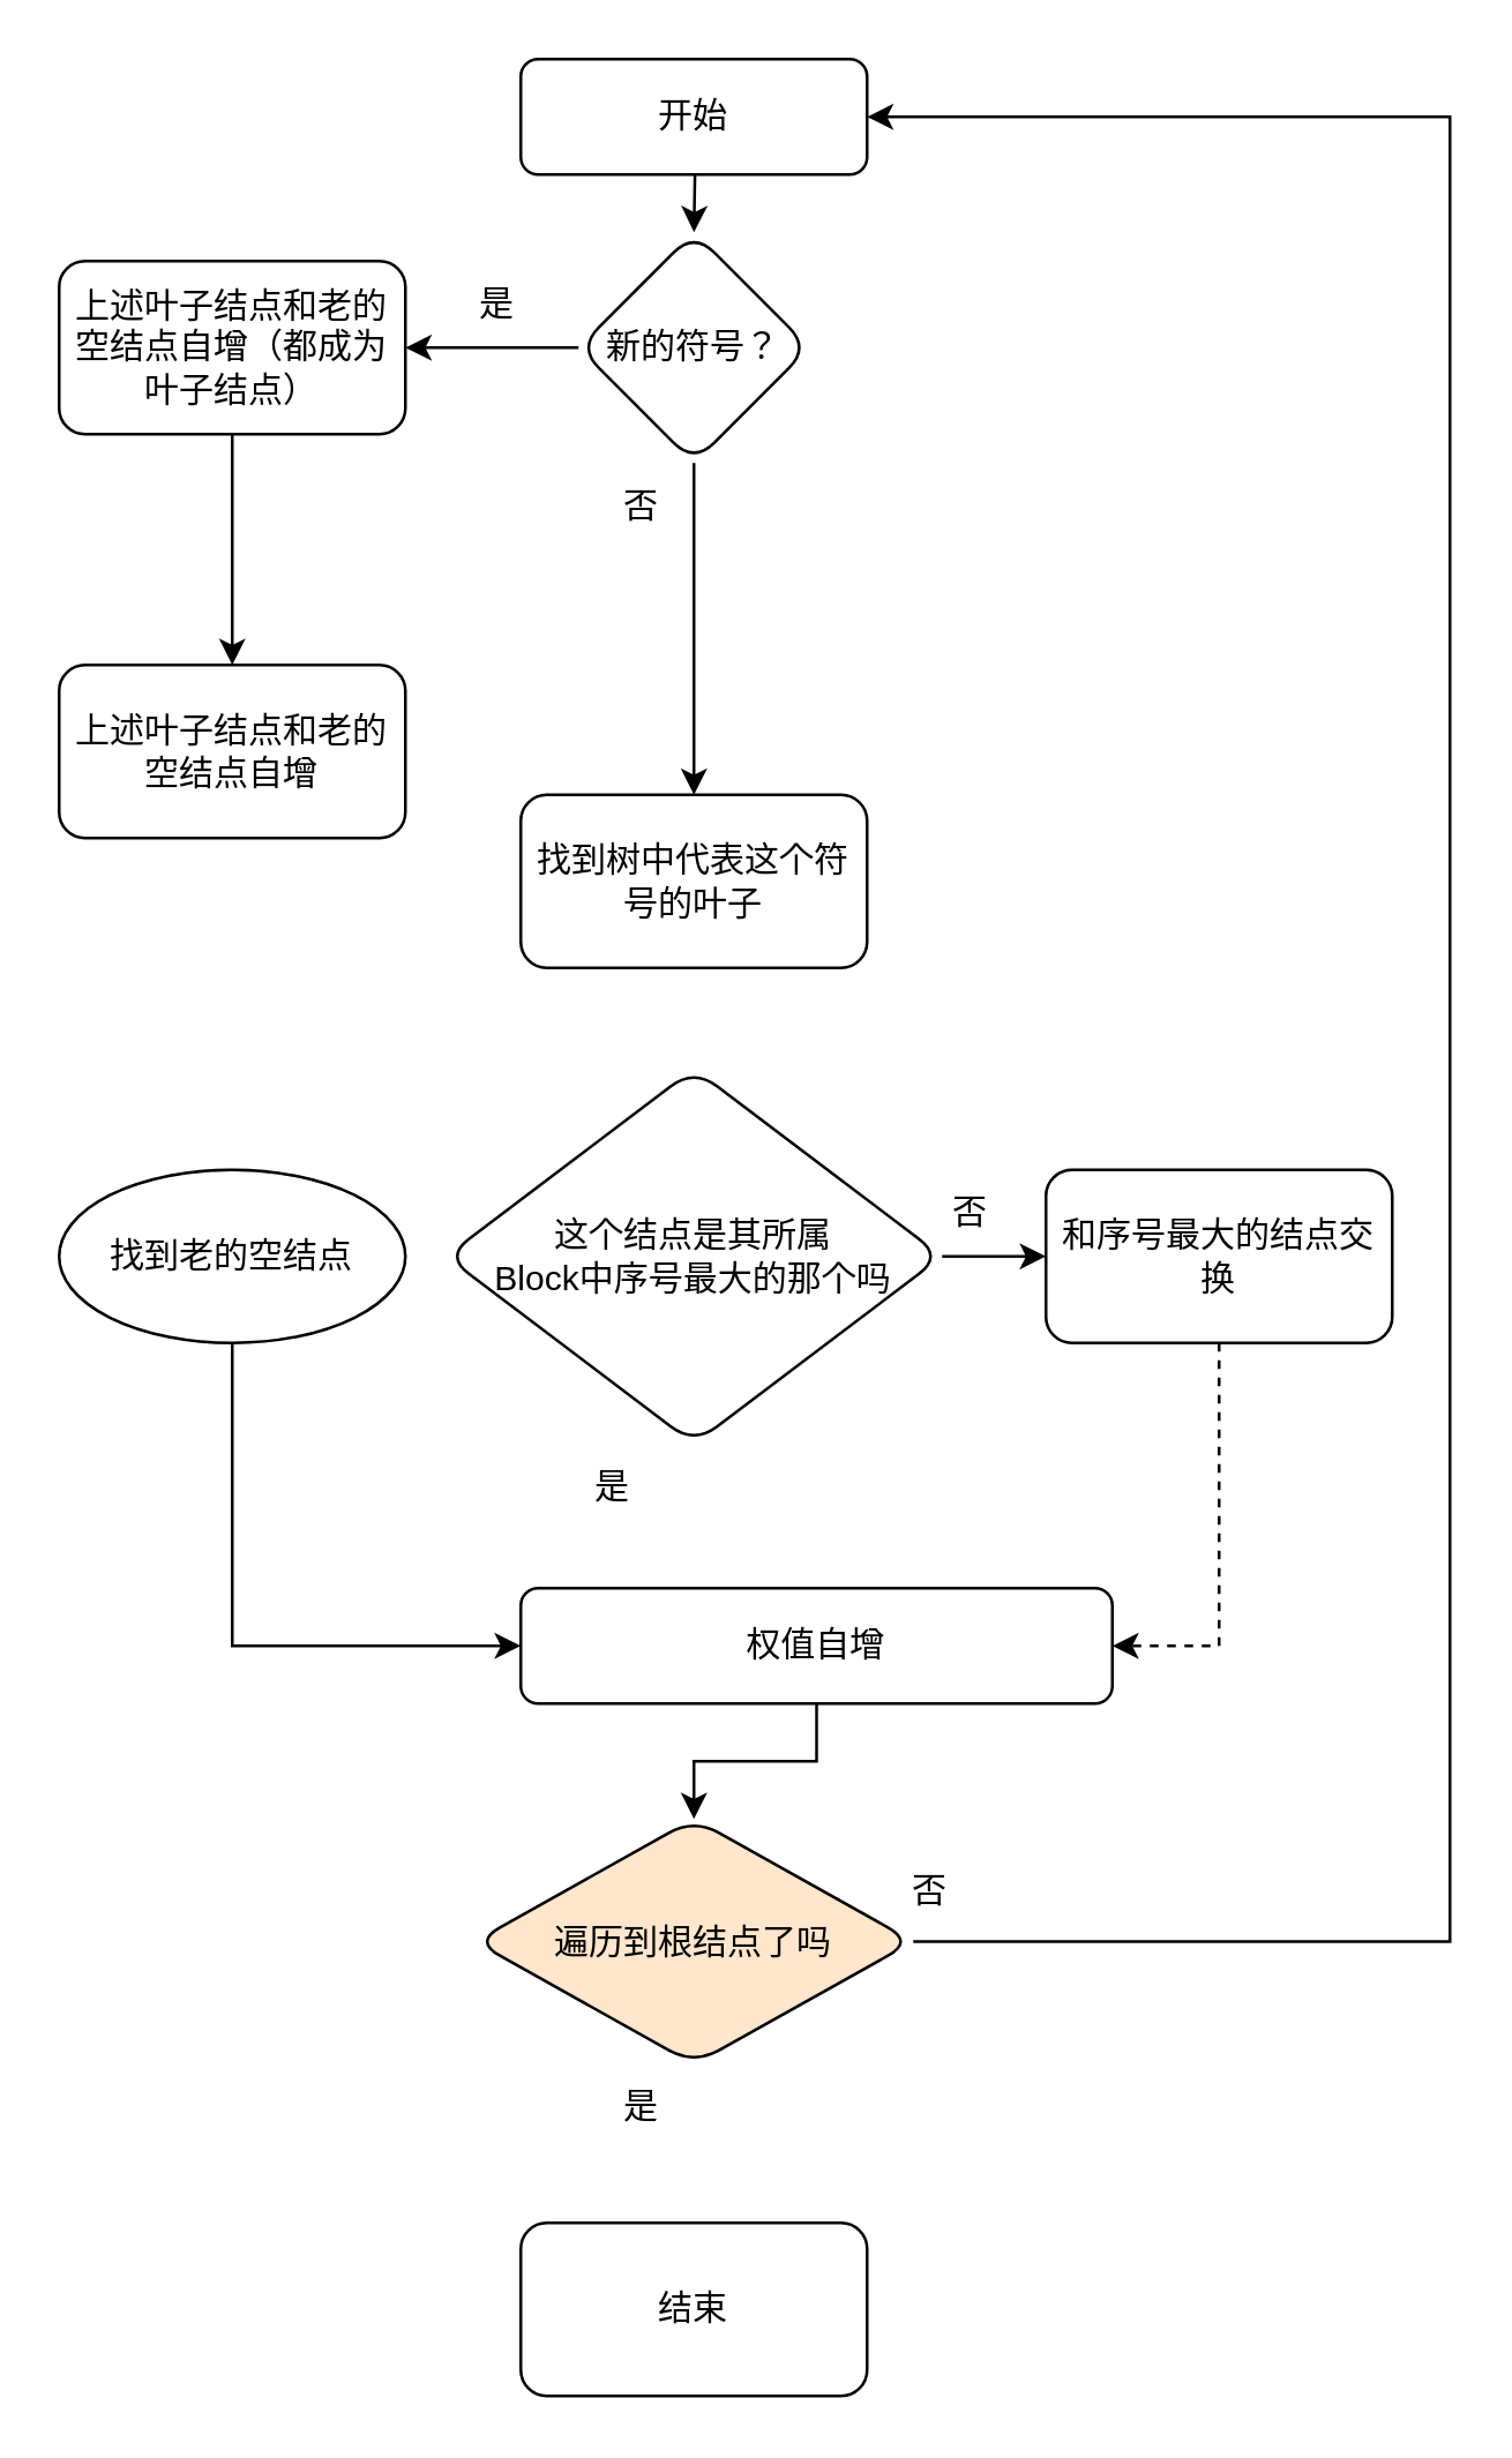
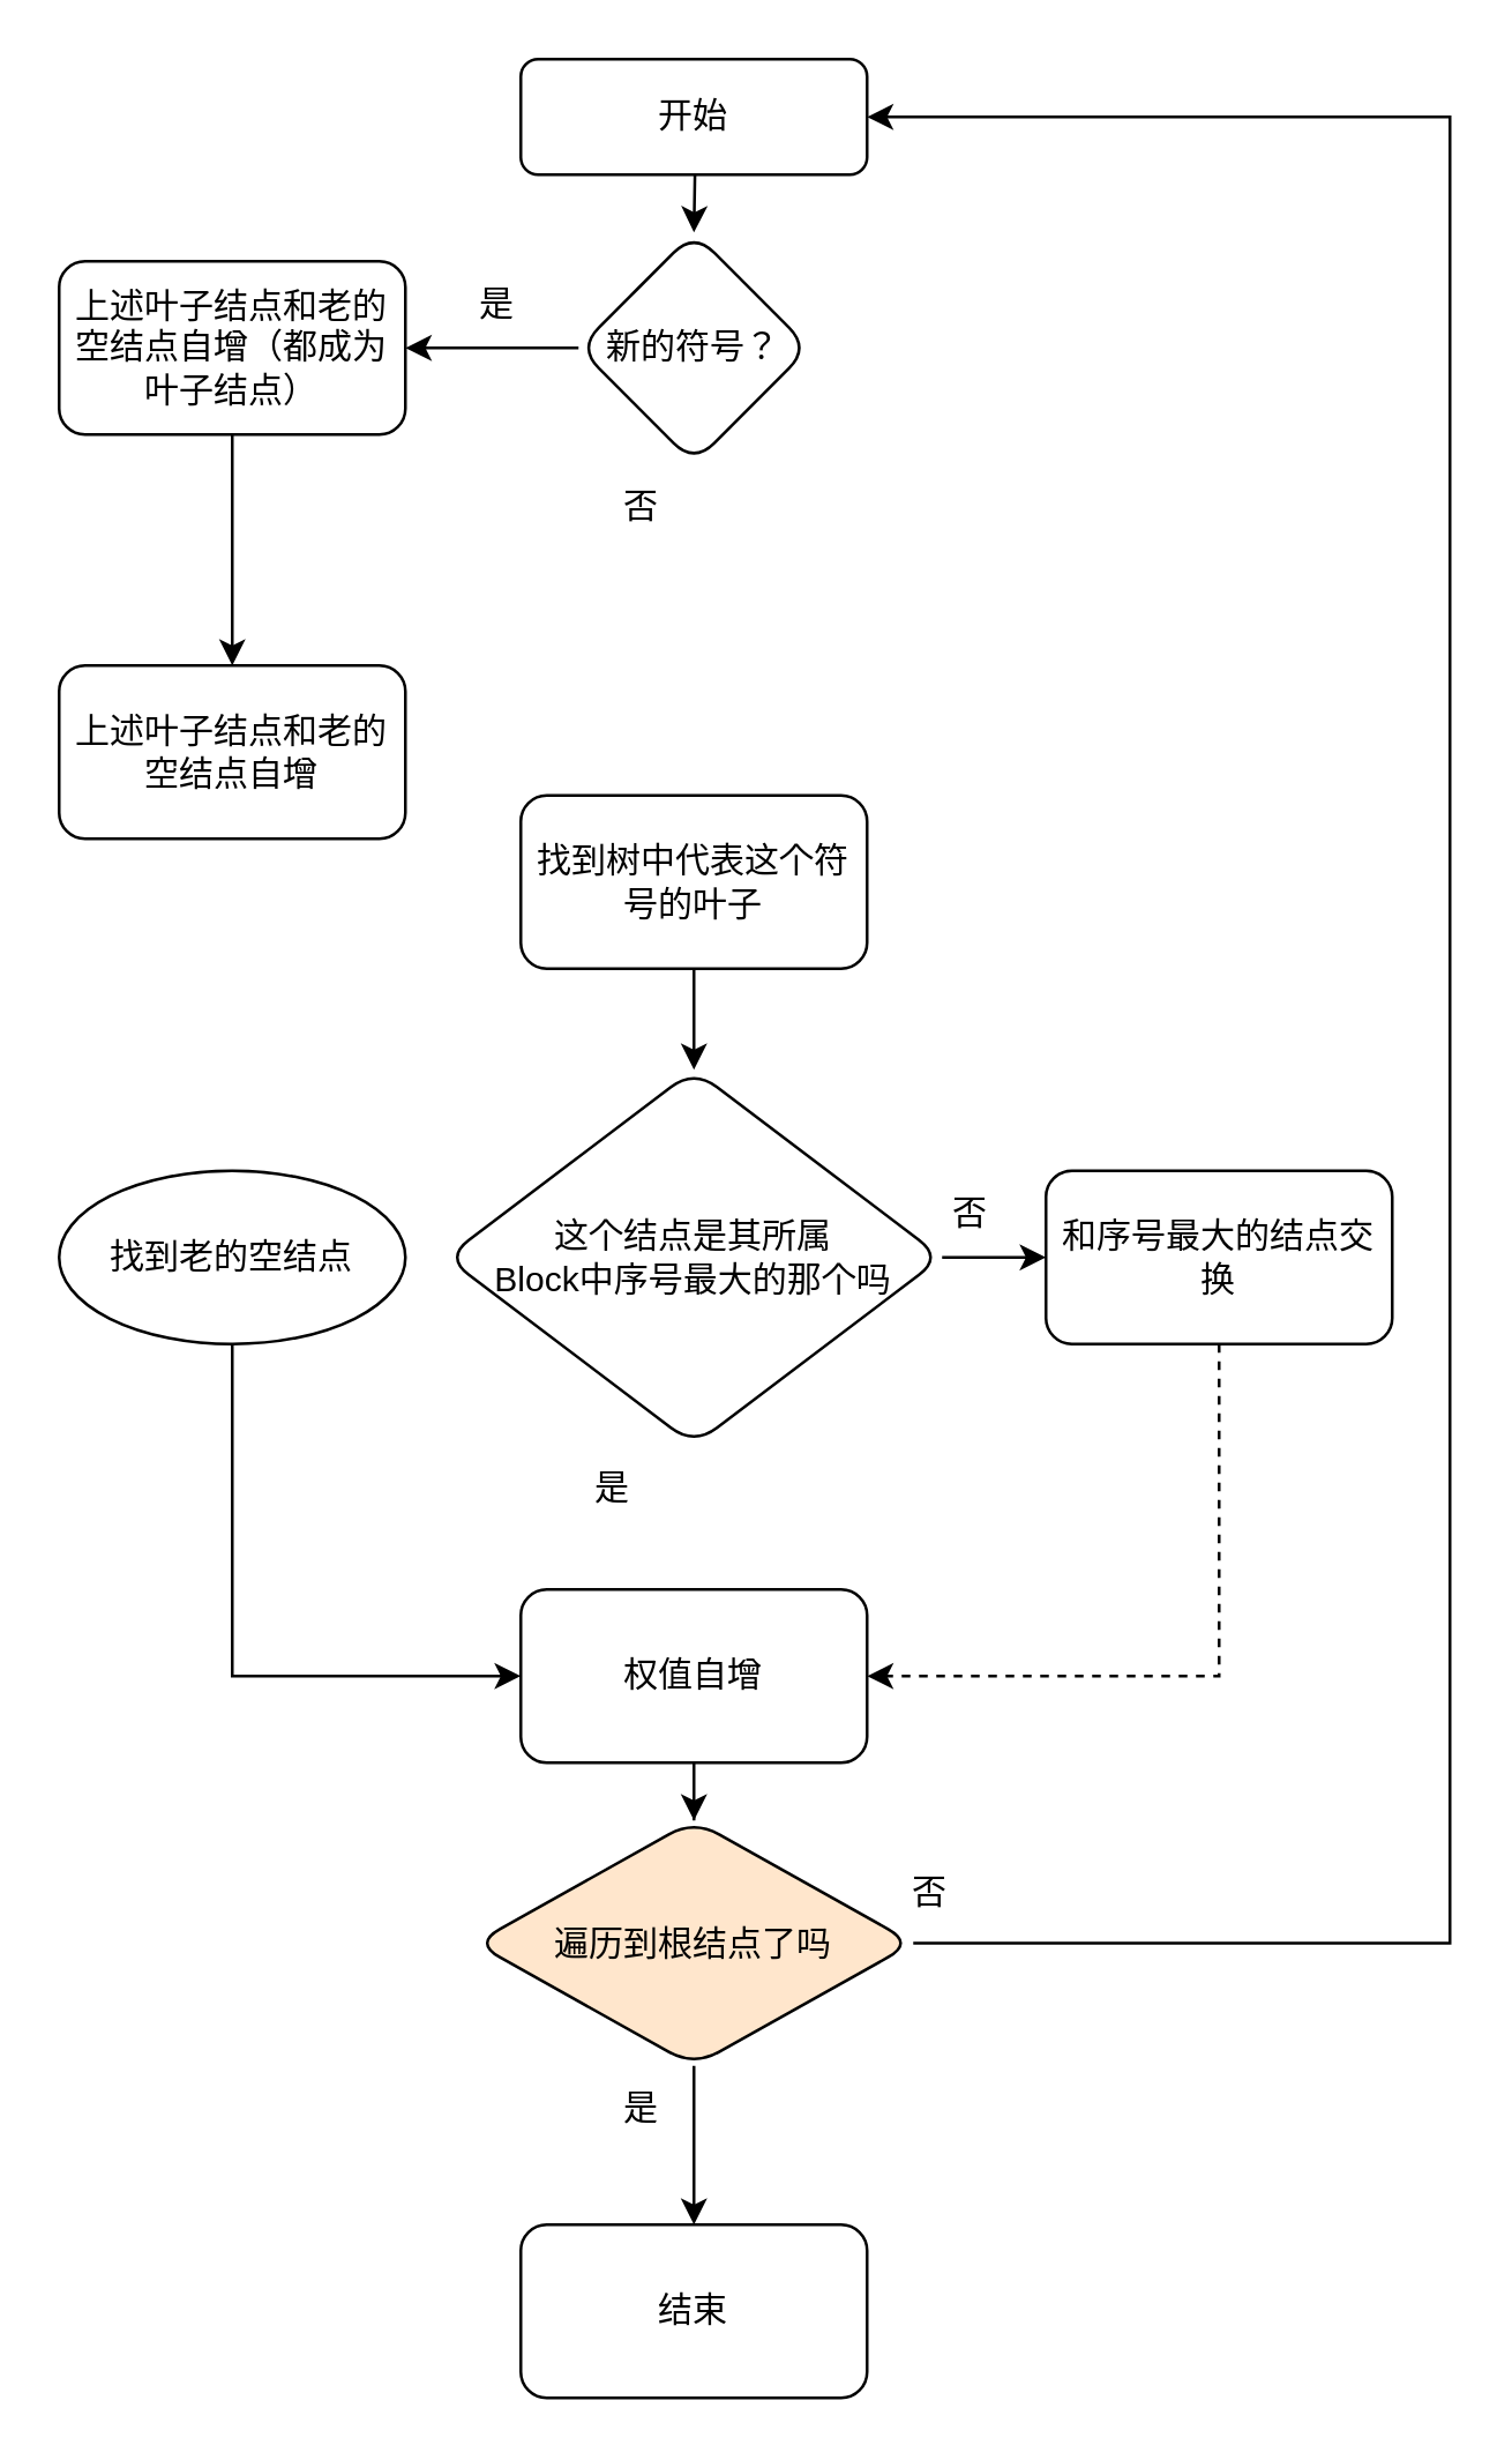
- <mxCell id="5" value="" style="edgeStyle=orthogonalEdgeStyle;rounded=0;orthogonalLoop=1;jettySize=auto;html=1;" parent="1" source="6" target="11" edge="1"><mxGeometry relative="1" as="geometry" /></mxCell>
+ <mxCell id="10" value="" style="edgeStyle=orthogonalEdgeStyle;rounded=0;orthogonalLoop=1;jettySize=auto;html=1;" parent="1" source="11" target="16" edge="1"><mxGeometry relative="1" as="geometry" /></mxCell>
- <mxCell id="18" value="权值自增" style="whiteSpace=wrap;html=1;rounded=1;glass=0;strokeWidth=1;shadow=0;" parent="1" vertex="1"><mxGeometry x="180" y="550" width="205" height="40" as="geometry" /></mxCell>
+ <mxCell id="18" value="权值自增" style="whiteSpace=wrap;html=1;rounded=1;glass=0;strokeWidth=1;shadow=0;" parent="1" vertex="1"><mxGeometry x="180" y="550" width="120" height="60" as="geometry" /></mxCell>
+ <mxCell id="22" value="" style="edgeStyle=orthogonalEdgeStyle;rounded=0;orthogonalLoop=1;jettySize=auto;html=1;" parent="1" source="24" target="25" edge="1"><mxGeometry relative="1" as="geometry" /></mxCell>
